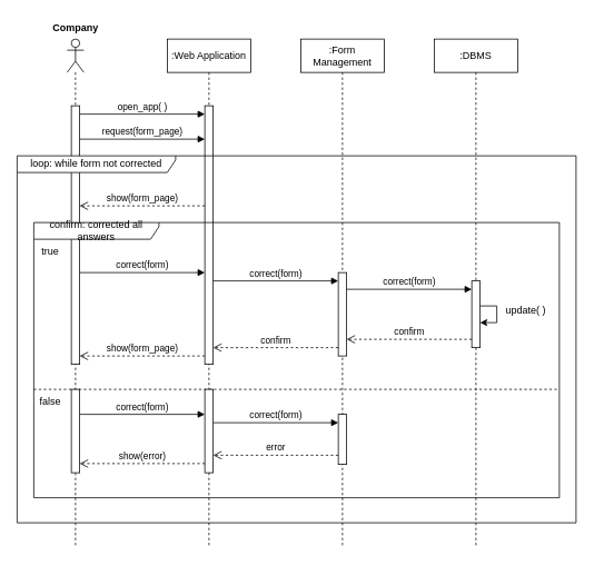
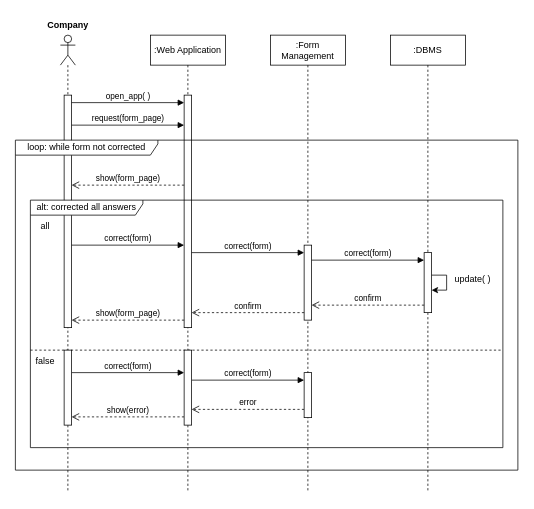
- <mxCell id="23" value="confirm: corrected all answers" style="shape=umlFrame;whiteSpace=wrap;html=1;pointerEvents=0;width=150;height=20;" vertex="1" parent="1"><mxGeometry x="40" y="266" width="630" height="330" as="geometry" /></mxCell>
+ <mxCell id="23" value="alt: corrected all answers" style="shape=umlFrame;whiteSpace=wrap;html=1;pointerEvents=0;width=150;height=20;" vertex="1" parent="1"><mxGeometry x="40" y="266" width="630" height="330" as="geometry" /></mxCell>
- <mxCell id="24" value="true" style="text;html=1;align=center;verticalAlign=middle;whiteSpace=wrap;rounded=0;" vertex="1" parent="1"><mxGeometry x="40" y="286" width="40" height="30" as="geometry" /></mxCell>
+ <mxCell id="24" value="all" style="text;html=1;align=center;verticalAlign=middle;whiteSpace=wrap;rounded=0;" vertex="1" parent="1"><mxGeometry x="40" y="286" width="40" height="30" as="geometry" /></mxCell>
